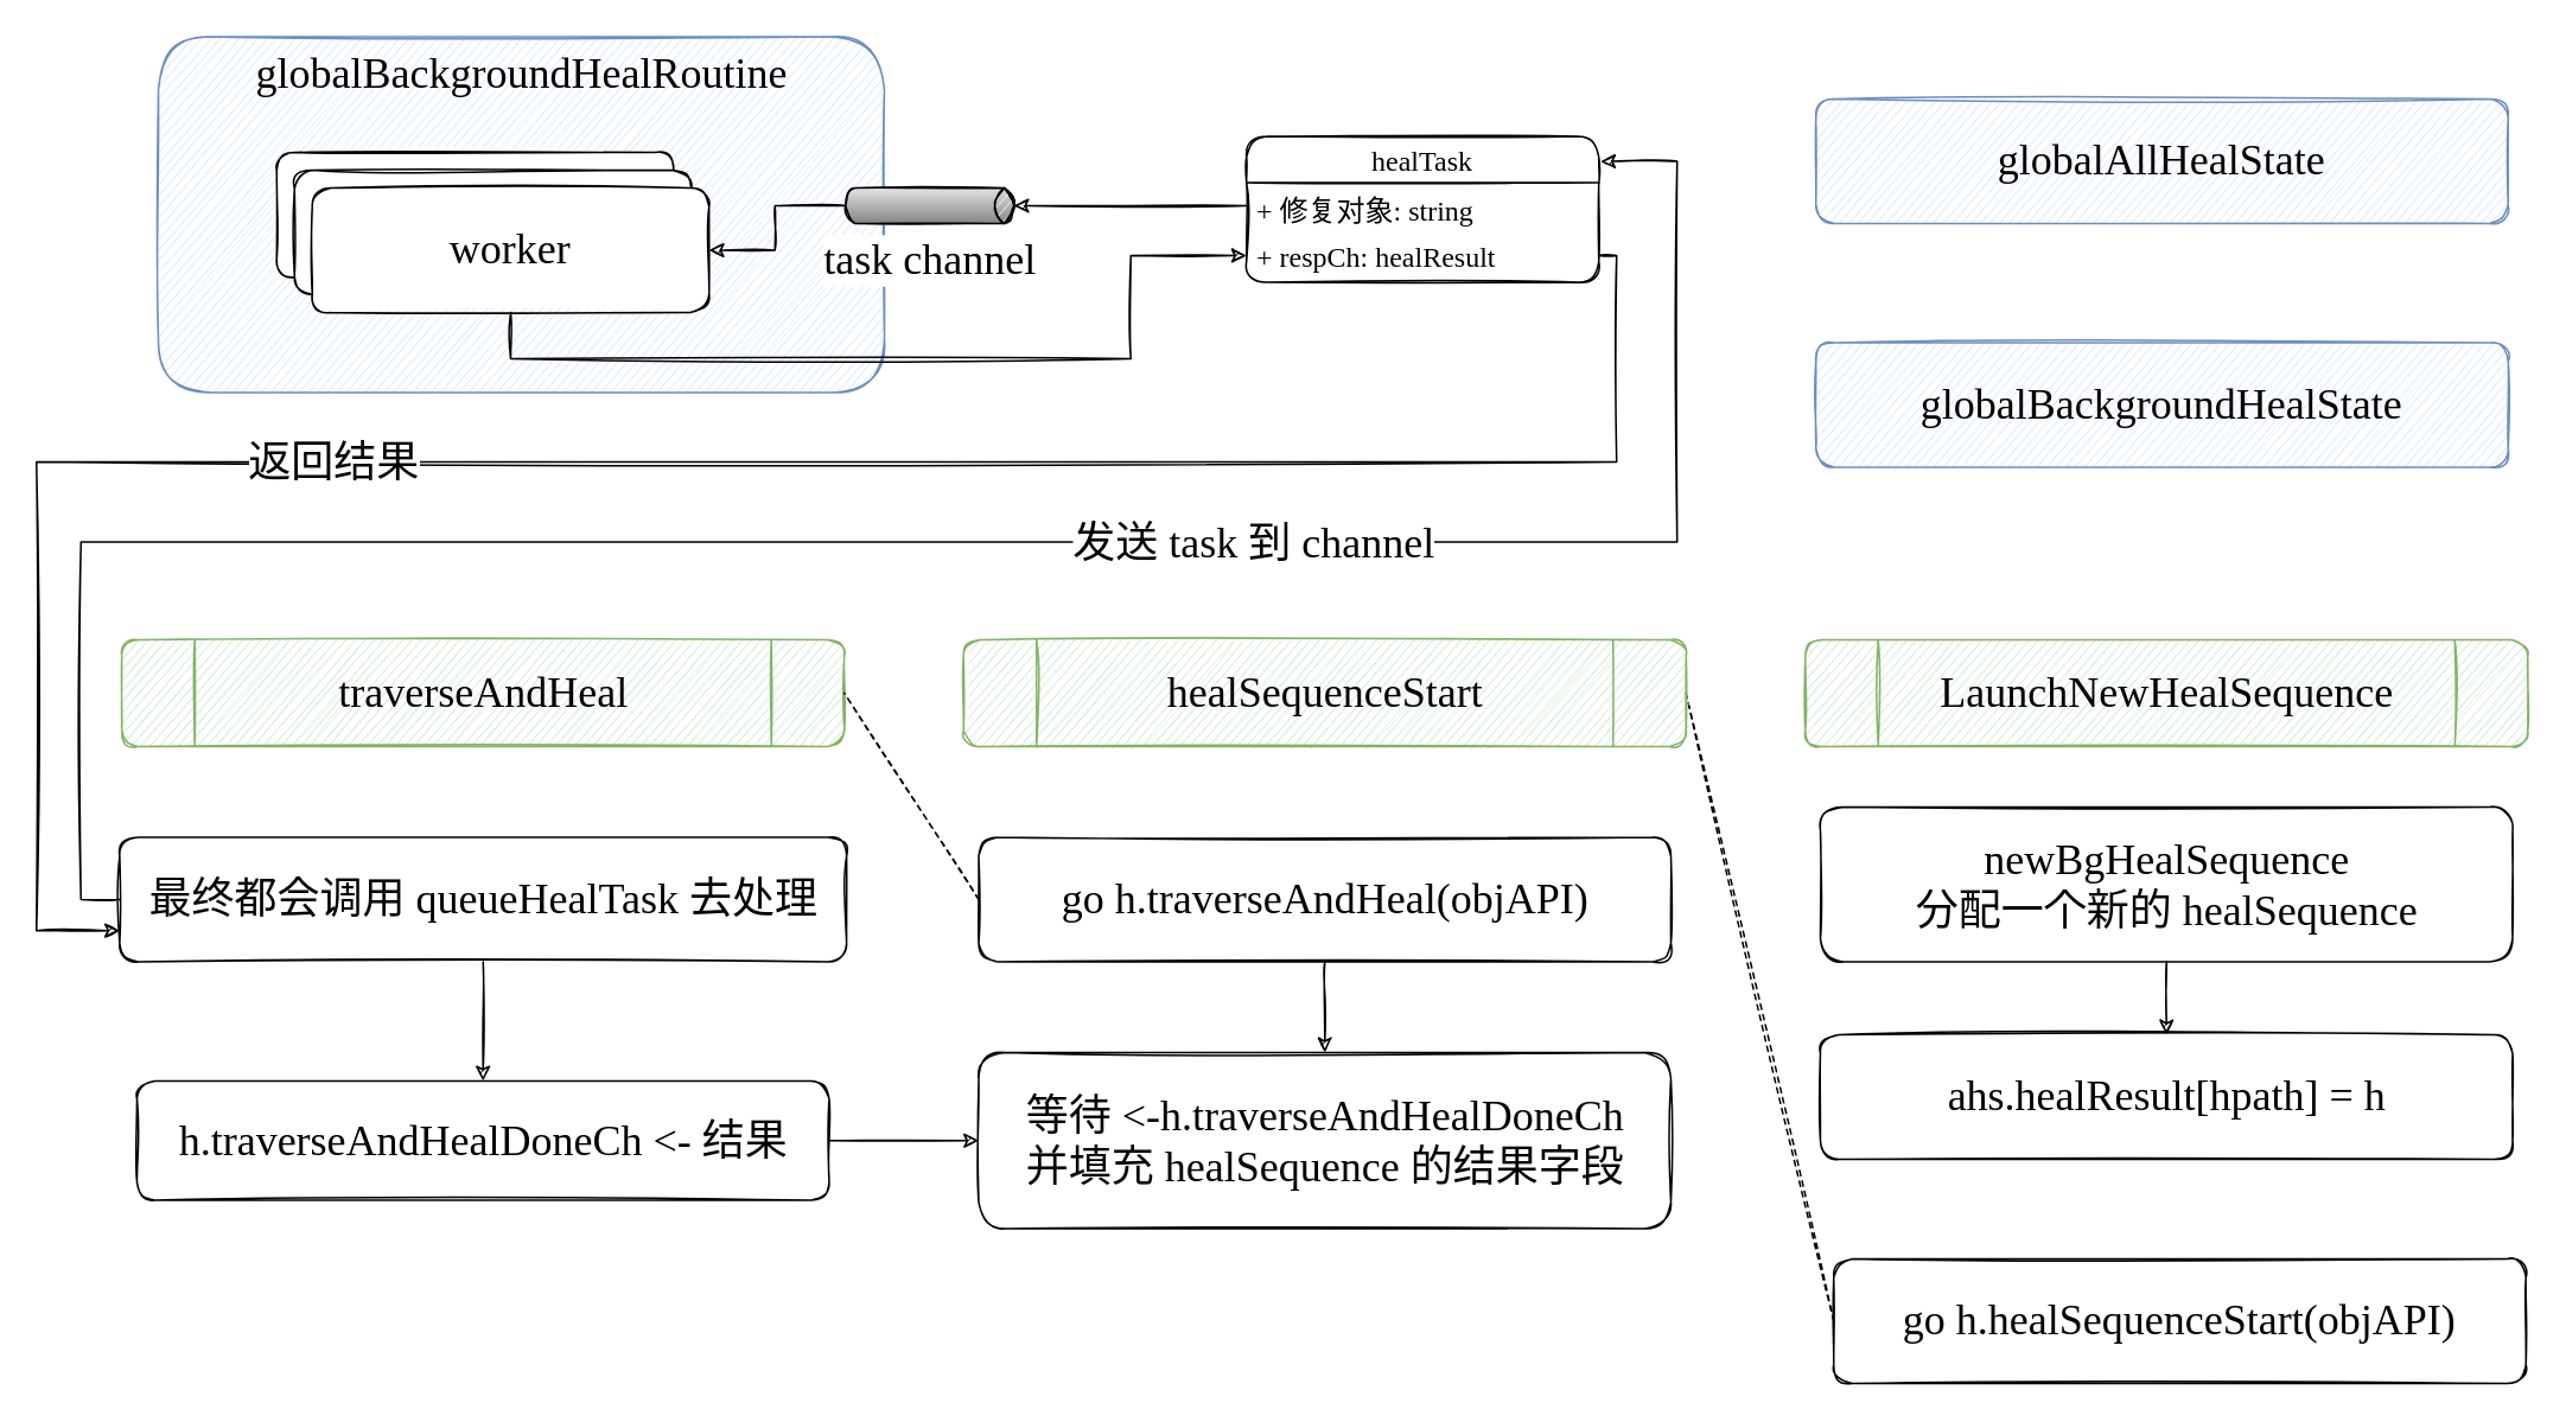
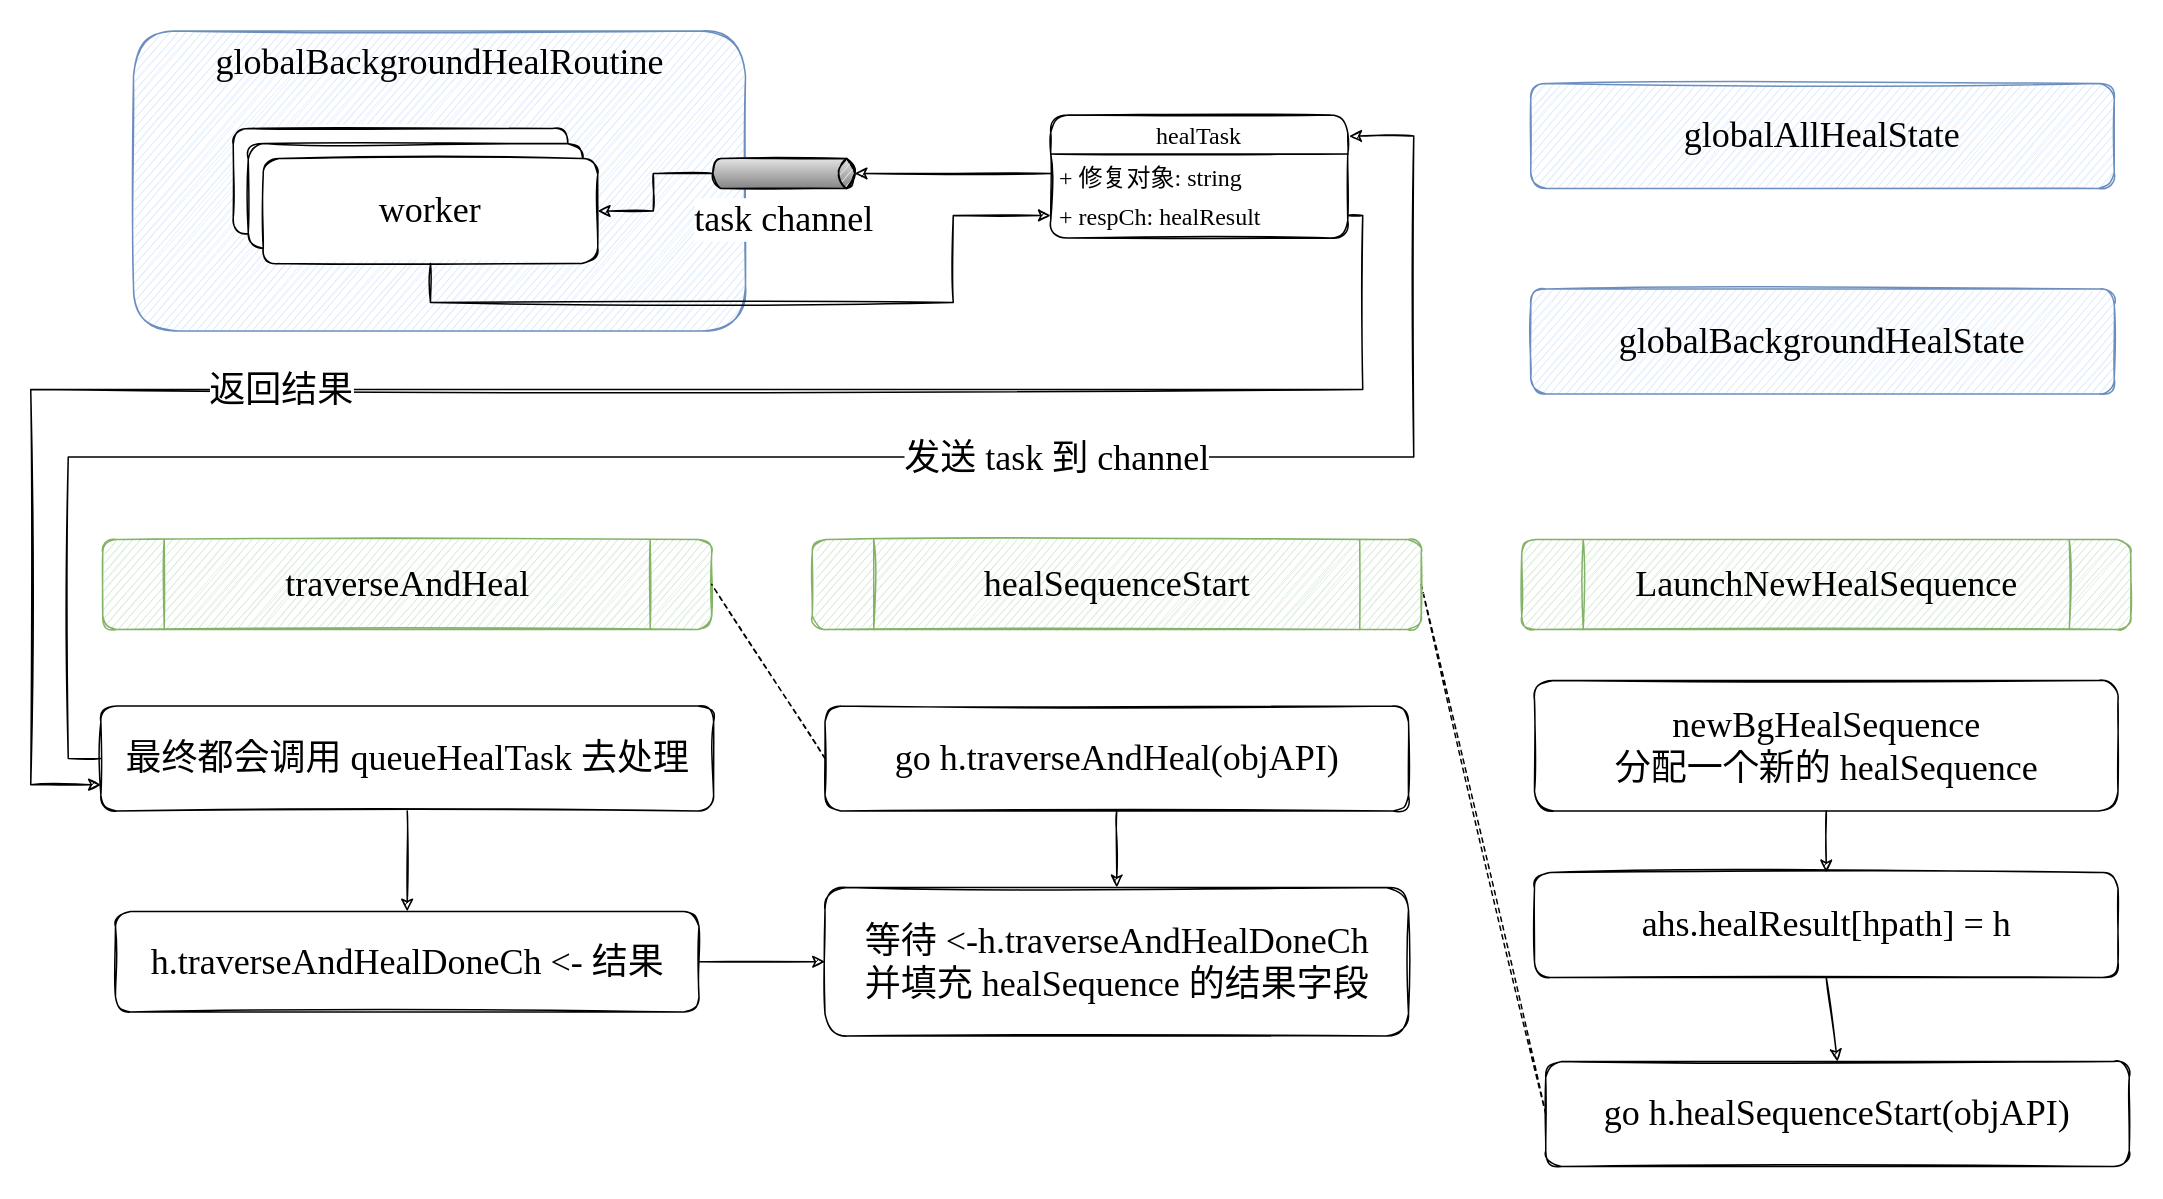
+ <mxCell id="29" value="" style="endArrow=classic;html=1;rounded=0;sketch=1;fontFamily=Comic Sans MS;fontSize=24;entryX=0.5;entryY=0;entryDx=0;entryDy=0;exitX=0.5;exitY=1;exitDx=0;exitDy=0;" edge="1" parent="1" source="18" target="19"><mxGeometry width="50" height="50" relative="1" as="geometry"><mxPoint x="485.5" y="660.5" as="sourcePoint" /><mxPoint x="569.5" y="660.5" as="targetPoint" /></mxGeometry></mxCell>
